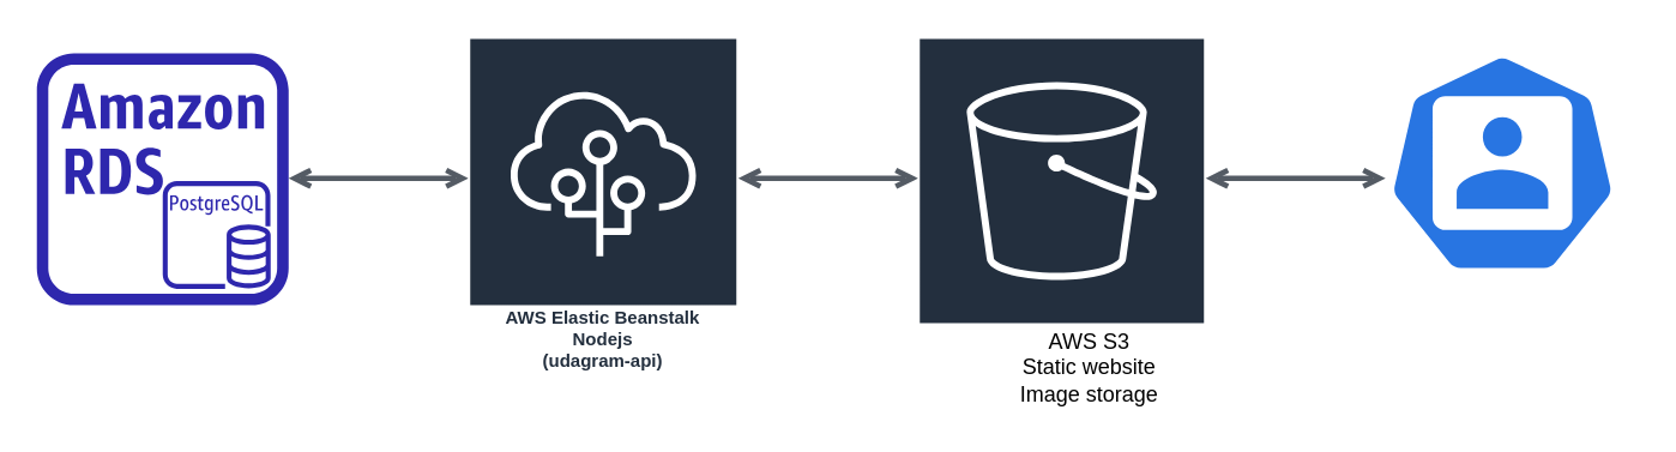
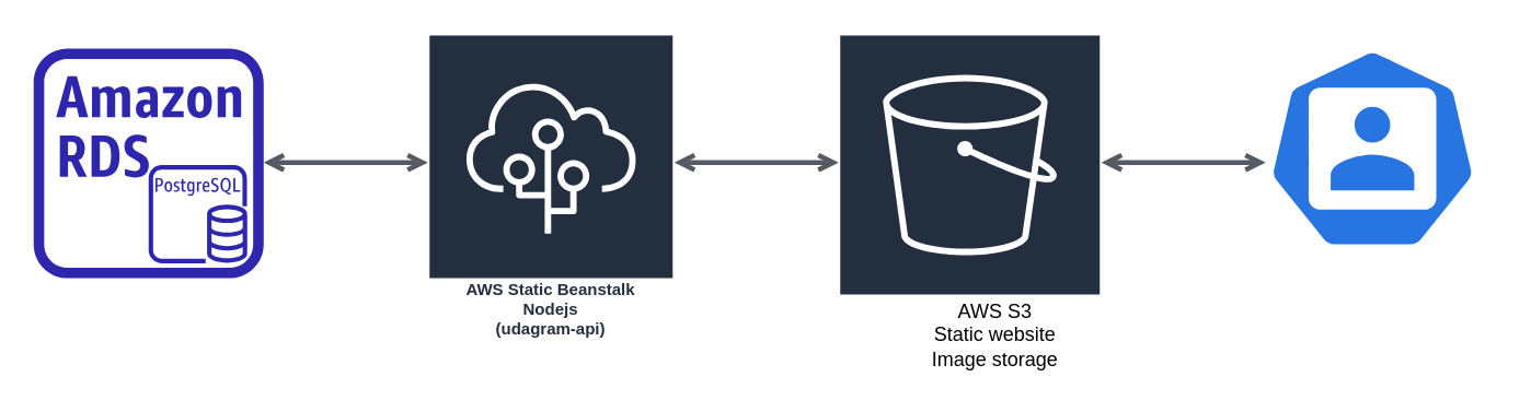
- <mxCell id="5" value="AWS Elastic Beanstalk &lt;br&gt;Nodejs&lt;br&gt;(udagram-api)" style="sketch=0;outlineConnect=0;fontColor=#232F3E;gradientColor=none;strokeColor=#ffffff;fillColor=#232F3E;dashed=0;verticalLabelPosition=middle;verticalAlign=bottom;align=center;html=1;whiteSpace=wrap;fontSize=10;fontStyle=1;spacing=3;shape=mxgraph.aws4.productIcon;prIcon=mxgraph.aws4.elastic_beanstalk;" vertex="1" parent="1"><mxGeometry x="260" y="20" width="150" height="190" as="geometry" /></mxCell>
+ <mxCell id="5" value="AWS Static Beanstalk &lt;br&gt;Nodejs&lt;br&gt;(udagram-api)" style="sketch=0;outlineConnect=0;fontColor=#232F3E;gradientColor=none;strokeColor=#ffffff;fillColor=#232F3E;dashed=0;verticalLabelPosition=middle;verticalAlign=bottom;align=center;html=1;whiteSpace=wrap;fontSize=10;fontStyle=1;spacing=3;shape=mxgraph.aws4.productIcon;prIcon=mxgraph.aws4.elastic_beanstalk;" vertex="1" parent="1"><mxGeometry x="260" y="20" width="150" height="190" as="geometry" /></mxCell>
